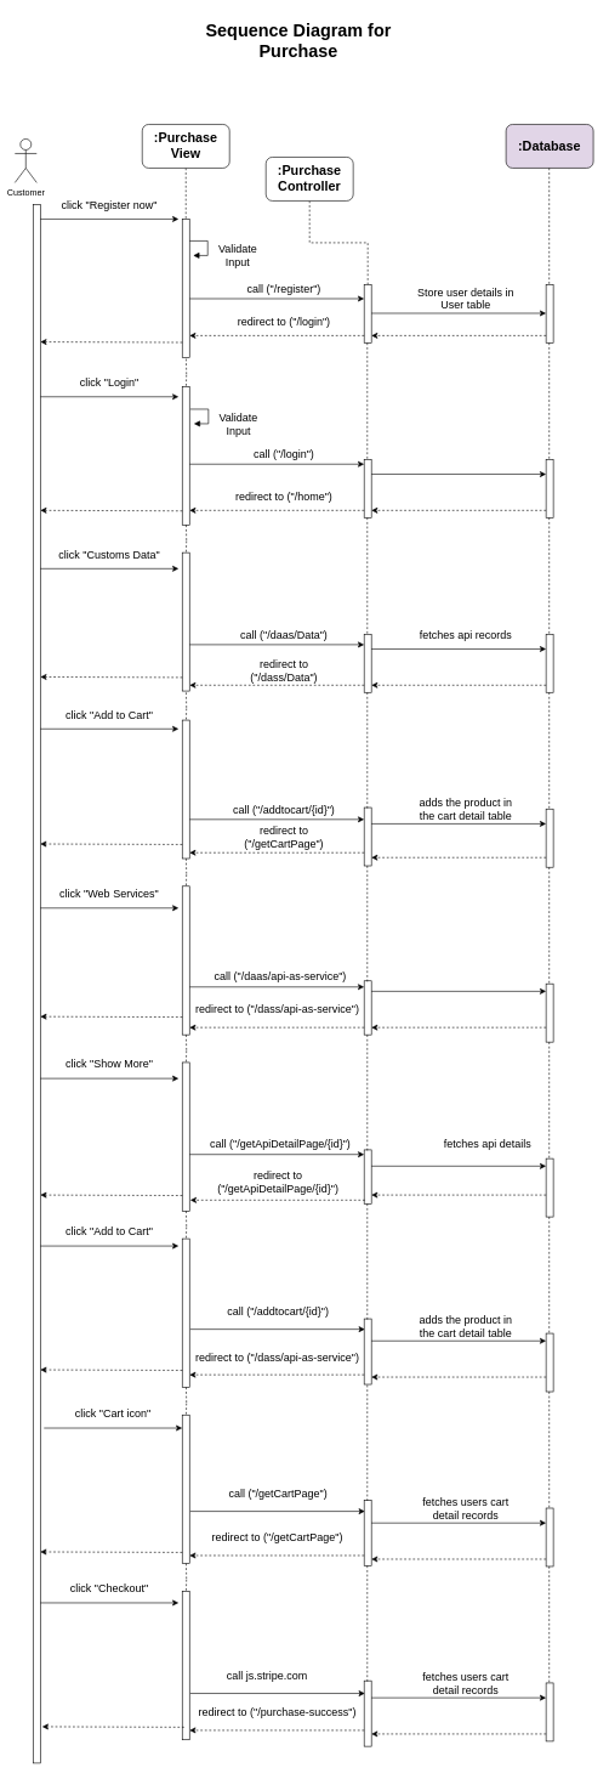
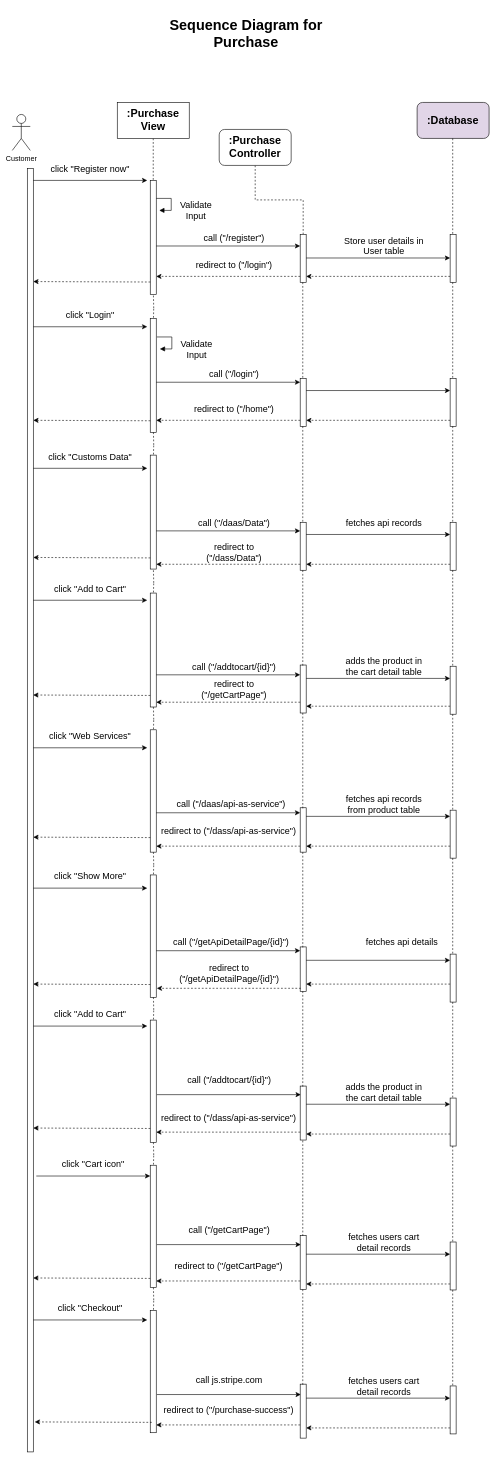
- <mxCell id="6" value="&lt;font style=&quot;font-size: 18px&quot;&gt;&lt;b&gt;:Purchase View&lt;/b&gt;&lt;/font&gt;" style="rounded=1;whiteSpace=wrap;html=1;" vertex="1" parent="1"><mxGeometry x="195" y="170" width="120" height="60" as="geometry" /></mxCell>
+ <mxCell id="6" value="&lt;font style=&quot;font-size: 18px&quot;&gt;&lt;b&gt;:Purchase View&lt;/b&gt;&lt;/font&gt;" style="whiteSpace=wrap;html=1;rounded=0;" vertex="1" parent="1"><mxGeometry x="195" y="170" width="120" height="60" as="geometry" /></mxCell>
+ <mxCell id="83" value="fetches api records from product table" style="text;html=1;strokeColor=none;fillColor=none;align=center;verticalAlign=middle;whiteSpace=wrap;rounded=0;fontSize=15;" vertex="1" parent="1"><mxGeometry x="565" y="1330" width="150" height="20" as="geometry" /></mxCell>
- <mxCell id="144" value="call js.stripe.com" style="text;html=1;strokeColor=none;fillColor=none;align=center;verticalAlign=middle;whiteSpace=wrap;rounded=0;fontSize=15;" vertex="1" parent="1"><mxGeometry x="292" y="2290" width="150" height="20" as="geometry" /></mxCell>
+ <mxCell id="144" value="call js.stripe.com" style="text;html=1;strokeColor=none;fillColor=none;align=center;verticalAlign=middle;whiteSpace=wrap;rounded=0;fontSize=15;" vertex="1" parent="1"><mxGeometry x="307" y="2290" width="150" height="20" as="geometry" /></mxCell>
